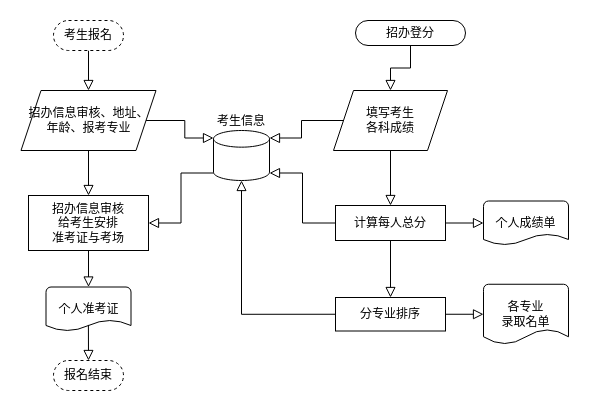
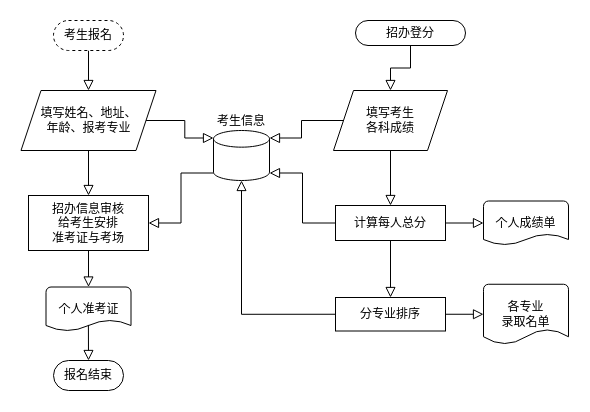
- <mxCell id="6" value="招办信息审核、地址、&lt;br&gt;年龄、报考专业" style="shape=parallelogram;perimeter=parallelogramPerimeter;whiteSpace=wrap;html=1;fixedSize=1;shadow=0;" vertex="1" parent="1"><mxGeometry x="20.5" y="90" width="135" height="60" as="geometry" /></mxCell>
+ <mxCell id="6" value="填写姓名、地址、&lt;br&gt;年龄、报考专业" style="shape=parallelogram;perimeter=parallelogramPerimeter;whiteSpace=wrap;html=1;fixedSize=1;shadow=0;" vertex="1" parent="1"><mxGeometry x="20.5" y="90" width="135" height="60" as="geometry" /></mxCell>
- <mxCell id="27" value="报名结束" style="rounded=1;whiteSpace=wrap;html=1;shadow=0;arcSize=50;dashed=1;" vertex="1" parent="1"><mxGeometry x="53" y="360" width="70" height="30" as="geometry" /></mxCell>
+ <mxCell id="27" value="报名结束" style="rounded=1;whiteSpace=wrap;html=1;shadow=0;arcSize=50;" vertex="1" parent="1"><mxGeometry x="53" y="360" width="70" height="30" as="geometry" /></mxCell>
